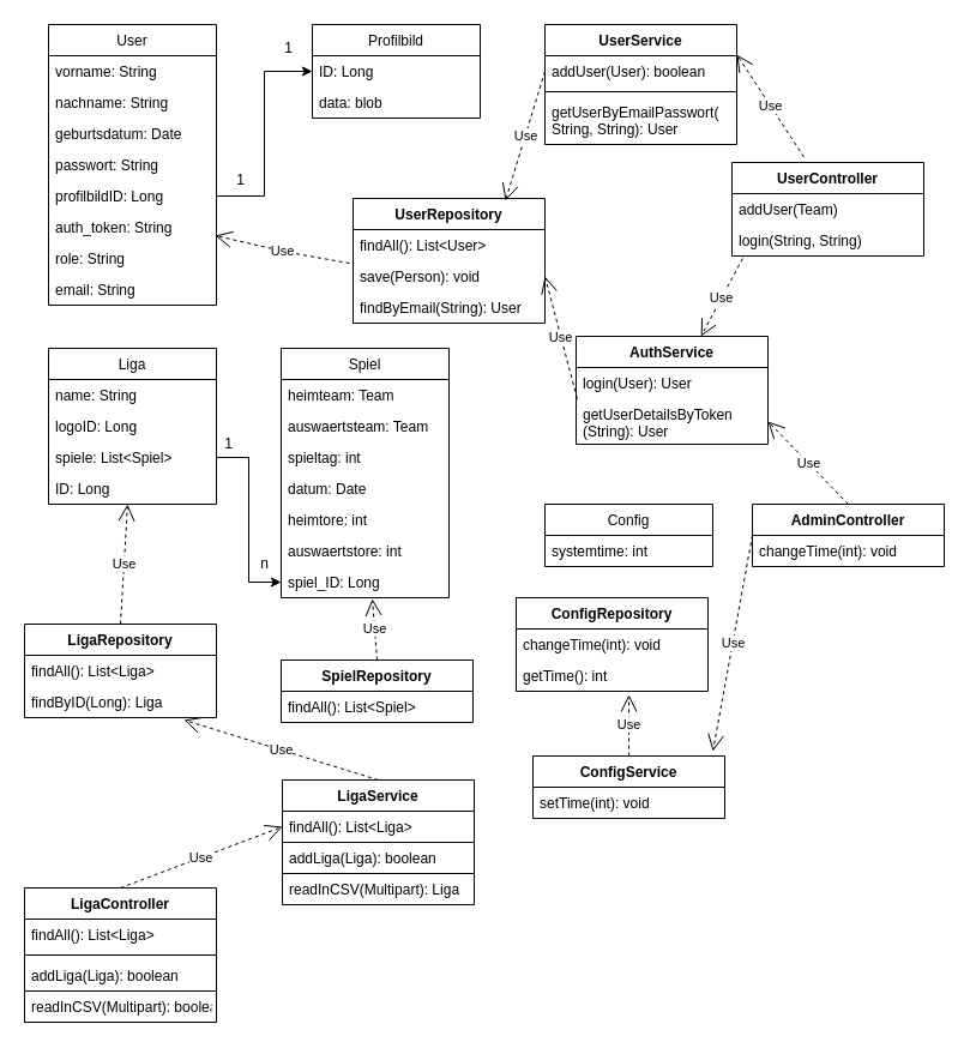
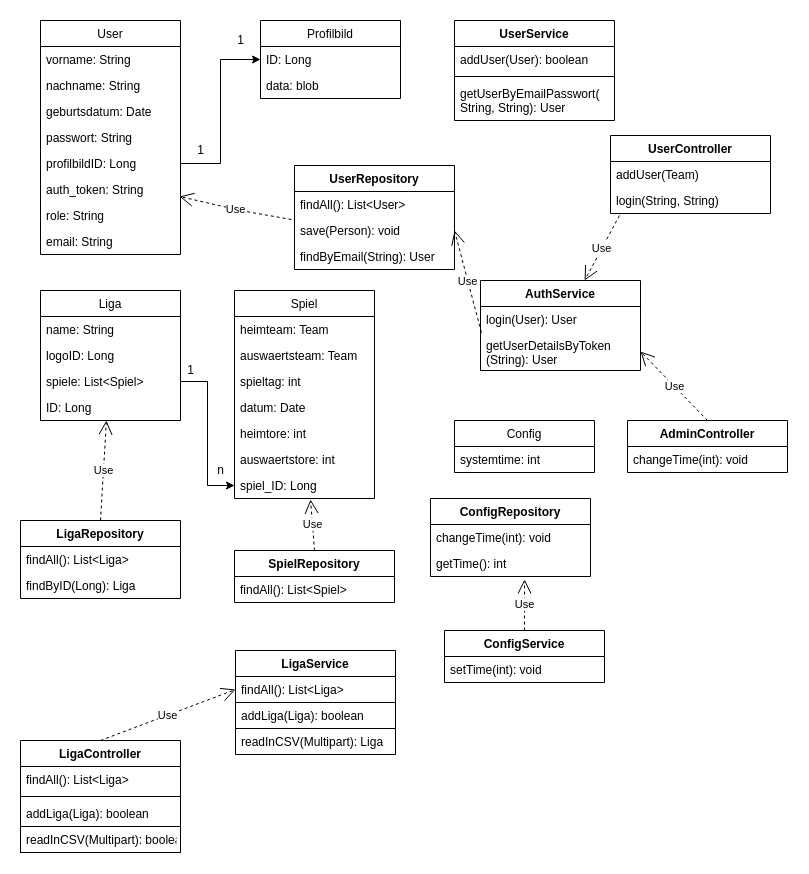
- <mxCell id="53" value="Use" style="endArrow=open;endSize=12;dashed=1;html=1;rounded=0;exitX=0.375;exitY=-0.058;exitDx=0;exitDy=0;exitPerimeter=0;entryX=1;entryY=-0.038;entryDx=0;entryDy=0;entryPerimeter=0;" parent="1" source="50" target="46" edge="1"><mxGeometry width="160" relative="1" as="geometry"><mxPoint x="650" y="90" as="sourcePoint" /><mxPoint x="810" y="90" as="targetPoint" /></mxGeometry></mxCell>
- <mxCell id="49" value="Use" style="endArrow=open;endSize=12;dashed=1;html=1;rounded=0;exitX=0;exitY=0.5;exitDx=0;exitDy=0;entryX=0.794;entryY=0.019;entryDx=0;entryDy=0;entryPerimeter=0;" parent="1" source="46" target="17" edge="1"><mxGeometry width="160" relative="1" as="geometry"><mxPoint x="360" y="130" as="sourcePoint" /><mxPoint x="520" y="130" as="targetPoint" /></mxGeometry></mxCell>
- <mxCell id="77" value="Use" style="endArrow=open;endSize=12;dashed=1;html=1;rounded=0;exitX=0;exitY=0.5;exitDx=0;exitDy=0;entryX=0.938;entryY=-0.077;entryDx=0;entryDy=0;entryPerimeter=0;" parent="1" source="75" target="72" edge="1"><mxGeometry width="160" relative="1" as="geometry"><mxPoint x="650" y="390" as="sourcePoint" /><mxPoint x="810" y="390" as="targetPoint" /></mxGeometry></mxCell>
- <mxCell id="68" value="Use" style="endArrow=open;endSize=12;dashed=1;html=1;rounded=0;exitX=0.5;exitY=0;exitDx=0;exitDy=0;entryX=0.831;entryY=1.077;entryDx=0;entryDy=0;entryPerimeter=0;" parent="1" source="64" target="40" edge="1"><mxGeometry width="160" relative="1" as="geometry"><mxPoint x="80" y="620" as="sourcePoint" /><mxPoint x="240" y="620" as="targetPoint" /></mxGeometry></mxCell>
